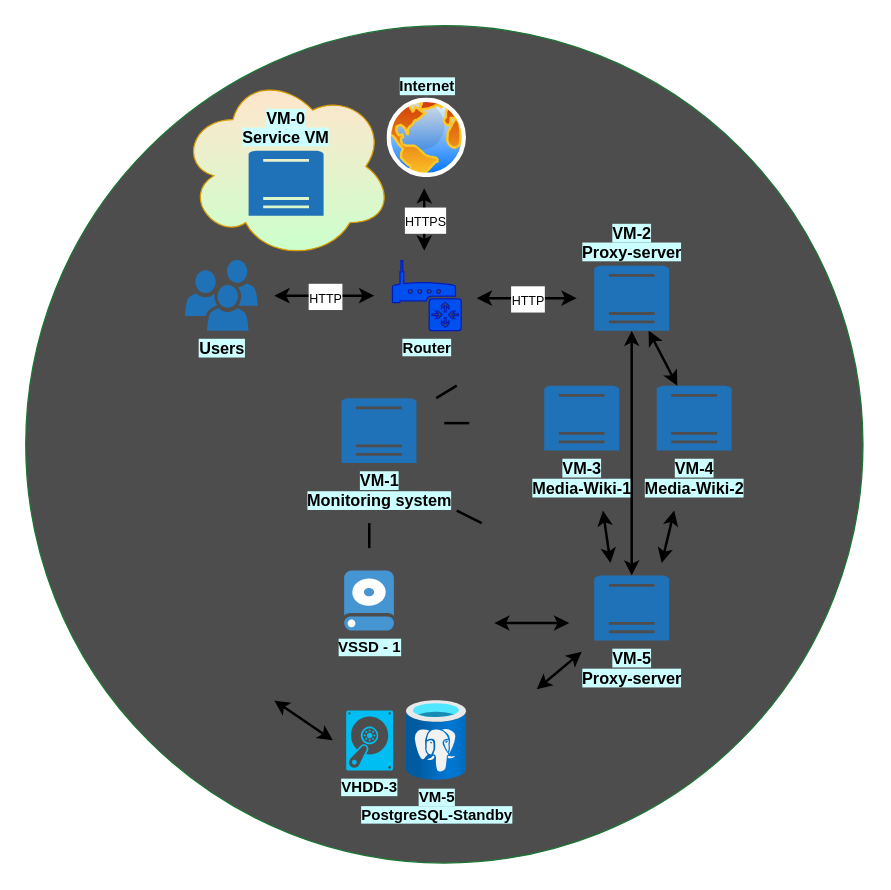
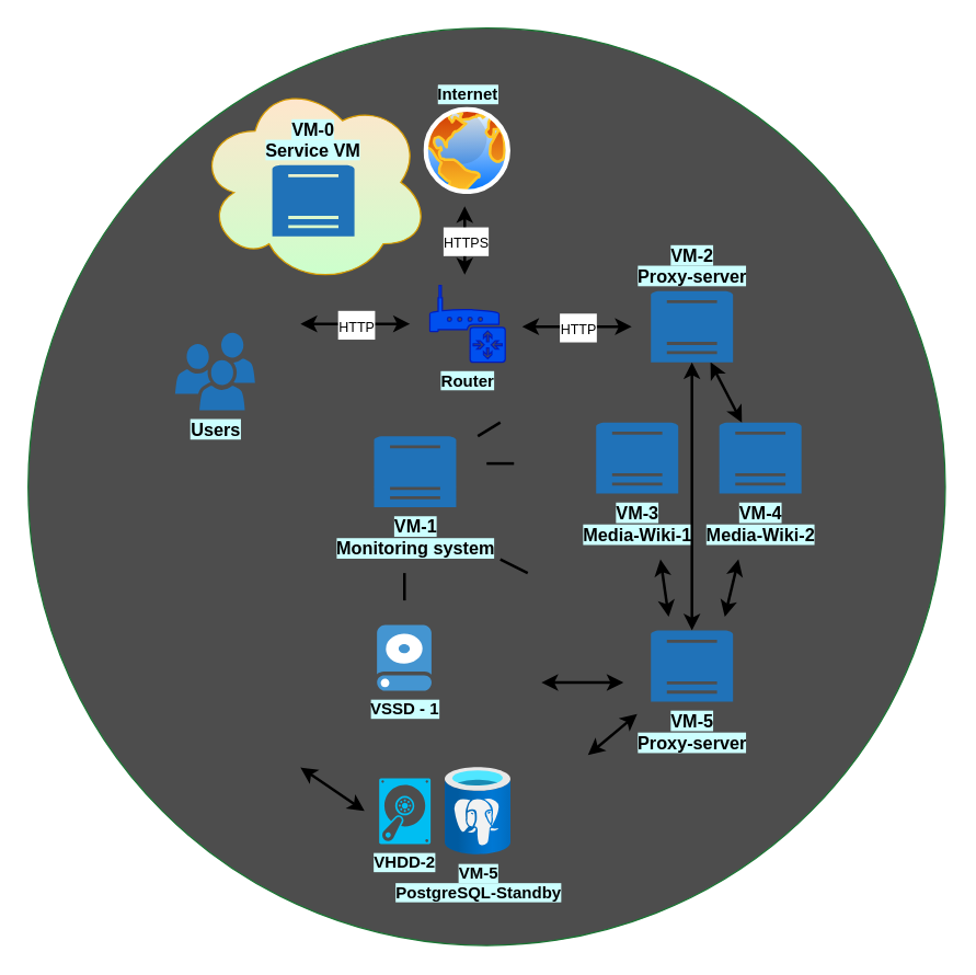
- <mxCell id="7" value="&lt;b style=&quot;background-color: rgb(204, 255, 255);&quot;&gt;Users&lt;/b&gt;" style="sketch=0;pointerEvents=1;shadow=0;dashed=0;html=1;strokeColor=none;labelPosition=center;verticalLabelPosition=bottom;verticalAlign=top;outlineConnect=0;align=center;shape=mxgraph.office.users.users;fillColor=#2072B8;fontSize=13;" parent="1" vertex="1"><mxGeometry x="147.44" y="207.54" width="58.36" height="56.46" as="geometry" /></mxCell>
+ <mxCell id="7" value="&lt;b style=&quot;background-color: rgb(204, 255, 255);&quot;&gt;Users&lt;/b&gt;" style="sketch=0;pointerEvents=1;shadow=0;dashed=0;html=1;strokeColor=none;labelPosition=center;verticalLabelPosition=bottom;verticalAlign=top;outlineConnect=0;align=center;shape=mxgraph.office.users.users;fillColor=#2072B8;fontSize=13;" parent="1" vertex="1"><mxGeometry x="127.44" y="242.54" width="58.36" height="56.46" as="geometry" /></mxCell>
- <mxCell id="21" value="&lt;b style=&quot;background-color: rgb(204, 255, 255);&quot;&gt;VHDD-3&lt;/b&gt;" style="verticalLabelPosition=bottom;html=1;verticalAlign=top;align=center;strokeColor=none;fillColor=#00BEF2;shape=mxgraph.azure.vhd;pointerEvents=1;" parent="20" vertex="1"><mxGeometry y="8.002" width="37.561" height="48" as="geometry" /></mxCell>
+ <mxCell id="21" value="&lt;b style=&quot;background-color: rgb(204, 255, 255);&quot;&gt;VHDD-2&lt;/b&gt;" style="verticalLabelPosition=bottom;html=1;verticalAlign=top;align=center;strokeColor=none;fillColor=#00BEF2;shape=mxgraph.azure.vhd;pointerEvents=1;" parent="20" vertex="1"><mxGeometry y="8.002" width="37.561" height="48" as="geometry" /></mxCell>
